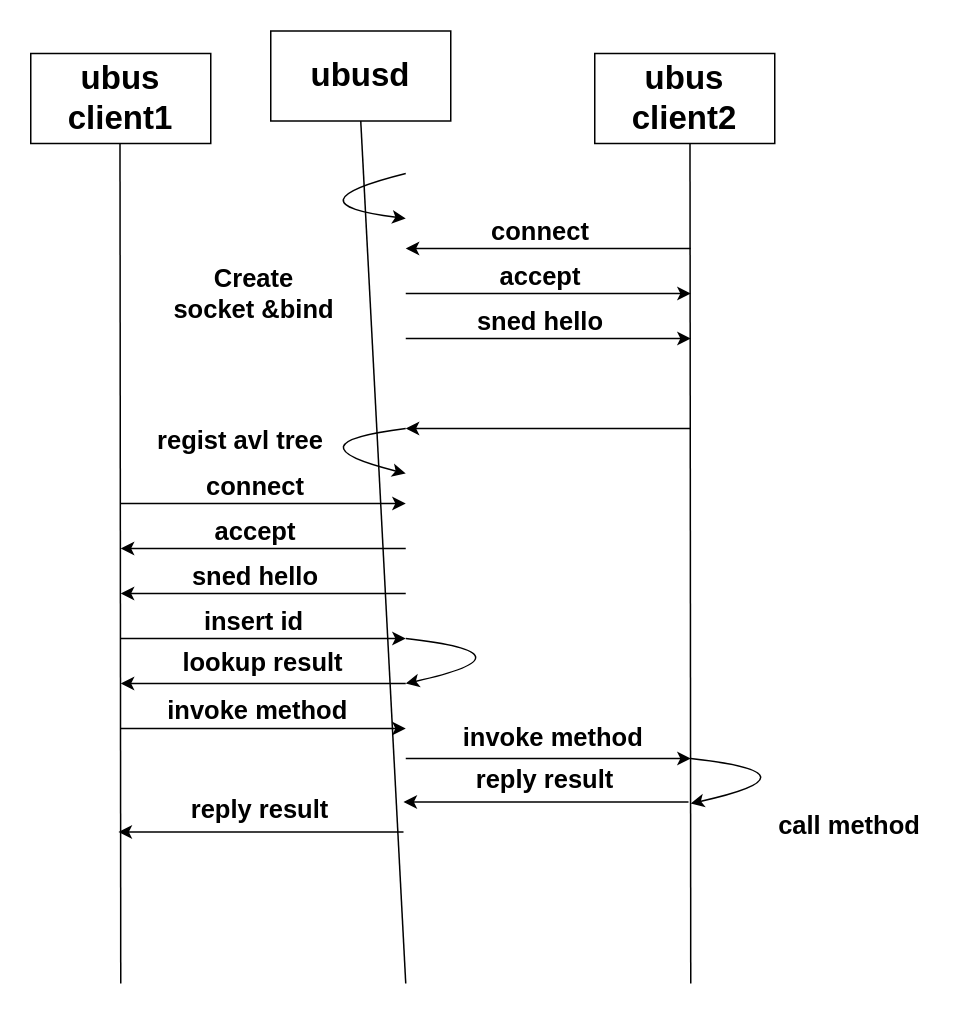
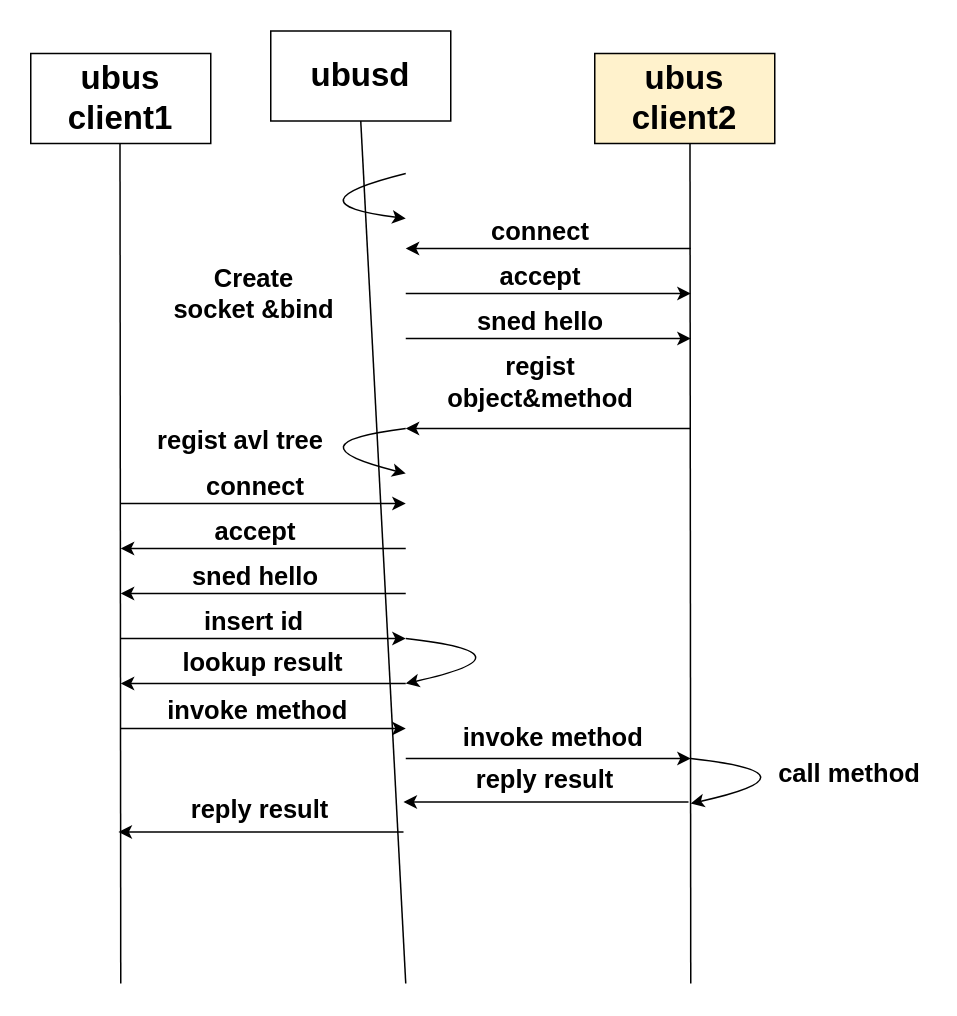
- <mxCell id="4" value="&lt;font style=&quot;font-size: 22px;&quot;&gt;ubus client2&lt;/font&gt;" style="rounded=0;whiteSpace=wrap;html=1;fontStyle=1" parent="1" vertex="1"><mxGeometry x="396" y="35" width="120" height="60" as="geometry" /></mxCell>
+ <mxCell id="4" value="&lt;font style=&quot;font-size: 22px;&quot;&gt;ubus client2&lt;/font&gt;" style="rounded=0;whiteSpace=wrap;html=1;fontStyle=1;fillColor=#fff2cc;" parent="1" vertex="1"><mxGeometry x="396" y="35" width="120" height="60" as="geometry" /></mxCell>
+ <mxCell id="17" value="regist object&amp;amp;method" style="text;html=1;strokeColor=none;fillColor=none;align=center;verticalAlign=middle;whiteSpace=wrap;rounded=0;fontSize=17;fontStyle=1" vertex="1" parent="1"><mxGeometry x="310" y="235" width="100" height="40" as="geometry" /></mxCell>
- <mxCell id="36" value="call method" style="text;html=1;strokeColor=none;fillColor=none;align=center;verticalAlign=middle;whiteSpace=wrap;rounded=0;fontSize=17;fontStyle=1" vertex="1" parent="1"><mxGeometry x="516" y="531" width="100" height="40" as="geometry" /></mxCell>
+ <mxCell id="36" value="call method" style="text;html=1;strokeColor=none;fillColor=none;align=center;verticalAlign=middle;whiteSpace=wrap;rounded=0;fontSize=17;fontStyle=1" vertex="1" parent="1"><mxGeometry x="516" y="496" width="100" height="40" as="geometry" /></mxCell>
